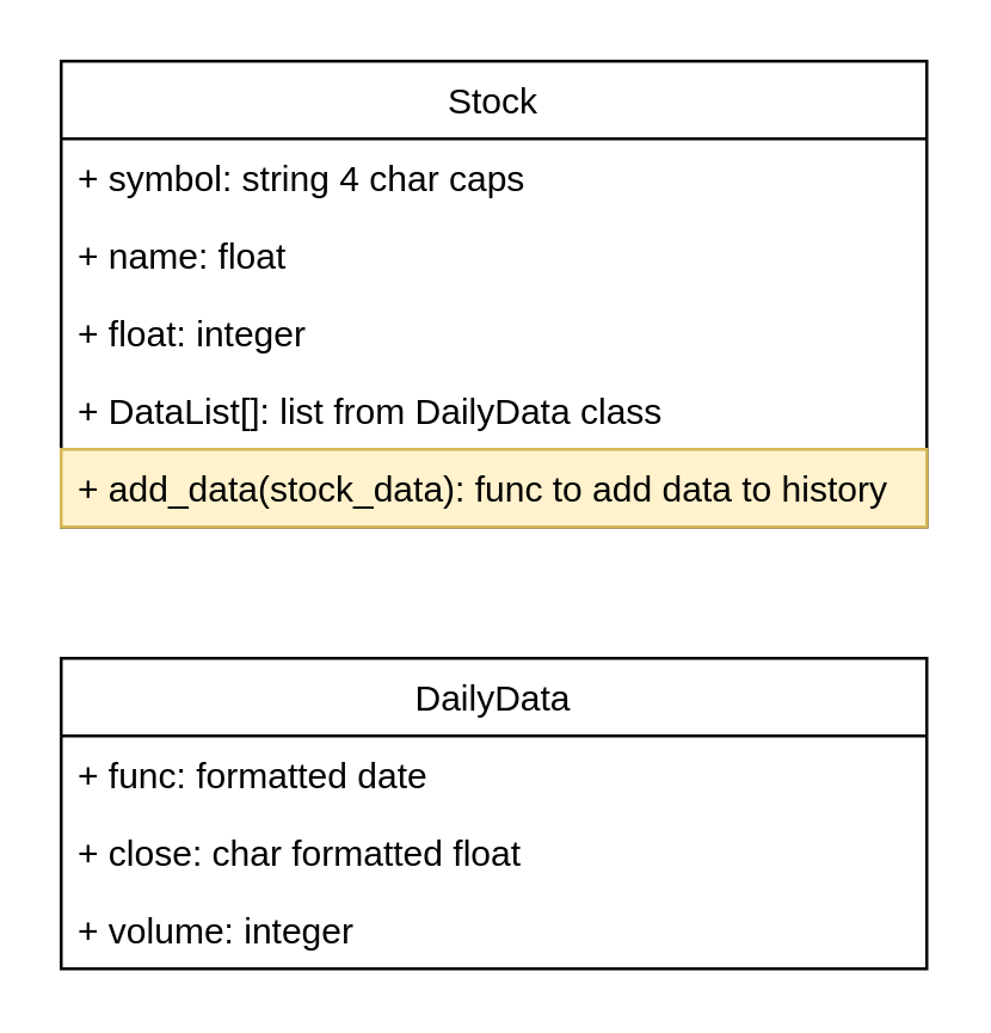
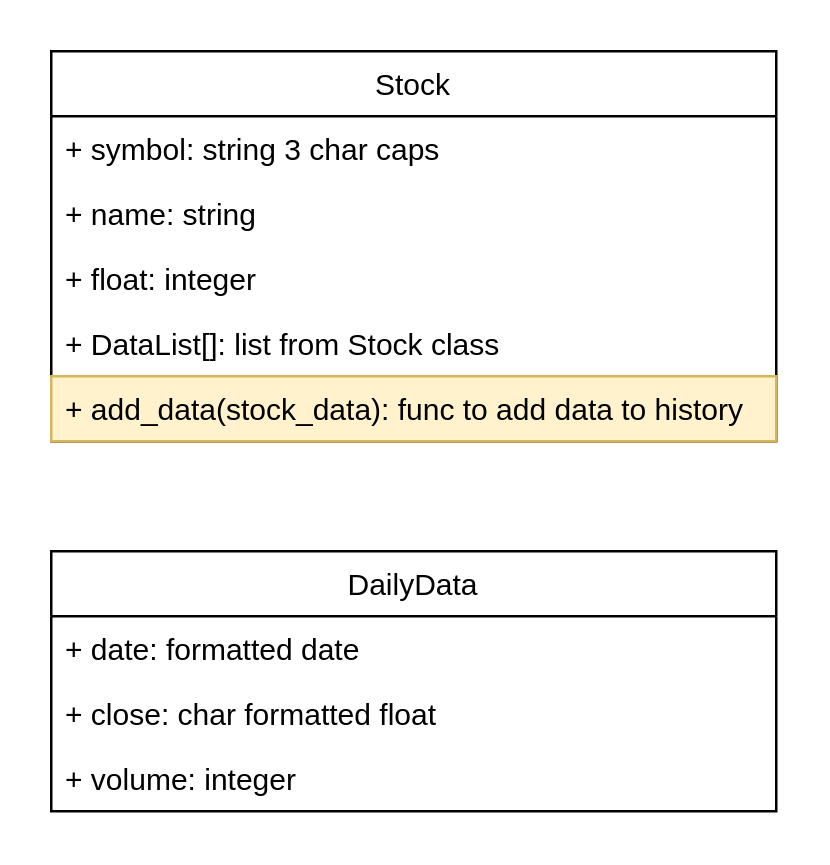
- <mxCell id="3" value="+ symbol: string 4 char caps" style="text;strokeColor=none;fillColor=none;align=left;verticalAlign=top;spacingLeft=4;spacingRight=4;overflow=hidden;rotatable=0;points=[[0,0.5],[1,0.5]];portConstraint=eastwest;" vertex="1" parent="2"><mxGeometry y="26" width="290" height="26" as="geometry" /></mxCell>
+ <mxCell id="3" value="+ symbol: string 3 char caps" style="text;strokeColor=none;fillColor=none;align=left;verticalAlign=top;spacingLeft=4;spacingRight=4;overflow=hidden;rotatable=0;points=[[0,0.5],[1,0.5]];portConstraint=eastwest;" vertex="1" parent="2"><mxGeometry y="26" width="290" height="26" as="geometry" /></mxCell>
- <mxCell id="4" value="+ name: float" style="text;strokeColor=none;fillColor=none;align=left;verticalAlign=top;spacingLeft=4;spacingRight=4;overflow=hidden;rotatable=0;points=[[0,0.5],[1,0.5]];portConstraint=eastwest;" vertex="1" parent="2"><mxGeometry y="52" width="290" height="26" as="geometry" /></mxCell>
+ <mxCell id="4" value="+ name: string" style="text;strokeColor=none;fillColor=none;align=left;verticalAlign=top;spacingLeft=4;spacingRight=4;overflow=hidden;rotatable=0;points=[[0,0.5],[1,0.5]];portConstraint=eastwest;" vertex="1" parent="2"><mxGeometry y="52" width="290" height="26" as="geometry" /></mxCell>
- <mxCell id="6" value="+ DataList[]: list from DailyData class" style="text;strokeColor=none;fillColor=none;align=left;verticalAlign=top;spacingLeft=4;spacingRight=4;overflow=hidden;rotatable=0;points=[[0,0.5],[1,0.5]];portConstraint=eastwest;" vertex="1" parent="2"><mxGeometry y="104" width="290" height="26" as="geometry" /></mxCell>
+ <mxCell id="6" value="+ DataList[]: list from Stock class" style="text;strokeColor=none;fillColor=none;align=left;verticalAlign=top;spacingLeft=4;spacingRight=4;overflow=hidden;rotatable=0;points=[[0,0.5],[1,0.5]];portConstraint=eastwest;" vertex="1" parent="2"><mxGeometry y="104" width="290" height="26" as="geometry" /></mxCell>
- <mxCell id="9" value="+ func: formatted date" style="text;strokeColor=none;fillColor=none;align=left;verticalAlign=top;spacingLeft=4;spacingRight=4;overflow=hidden;rotatable=0;points=[[0,0.5],[1,0.5]];portConstraint=eastwest;" vertex="1" parent="8"><mxGeometry y="26" width="290" height="26" as="geometry" /></mxCell>
+ <mxCell id="9" value="+ date: formatted date" style="text;strokeColor=none;fillColor=none;align=left;verticalAlign=top;spacingLeft=4;spacingRight=4;overflow=hidden;rotatable=0;points=[[0,0.5],[1,0.5]];portConstraint=eastwest;" vertex="1" parent="8"><mxGeometry y="26" width="290" height="26" as="geometry" /></mxCell>
